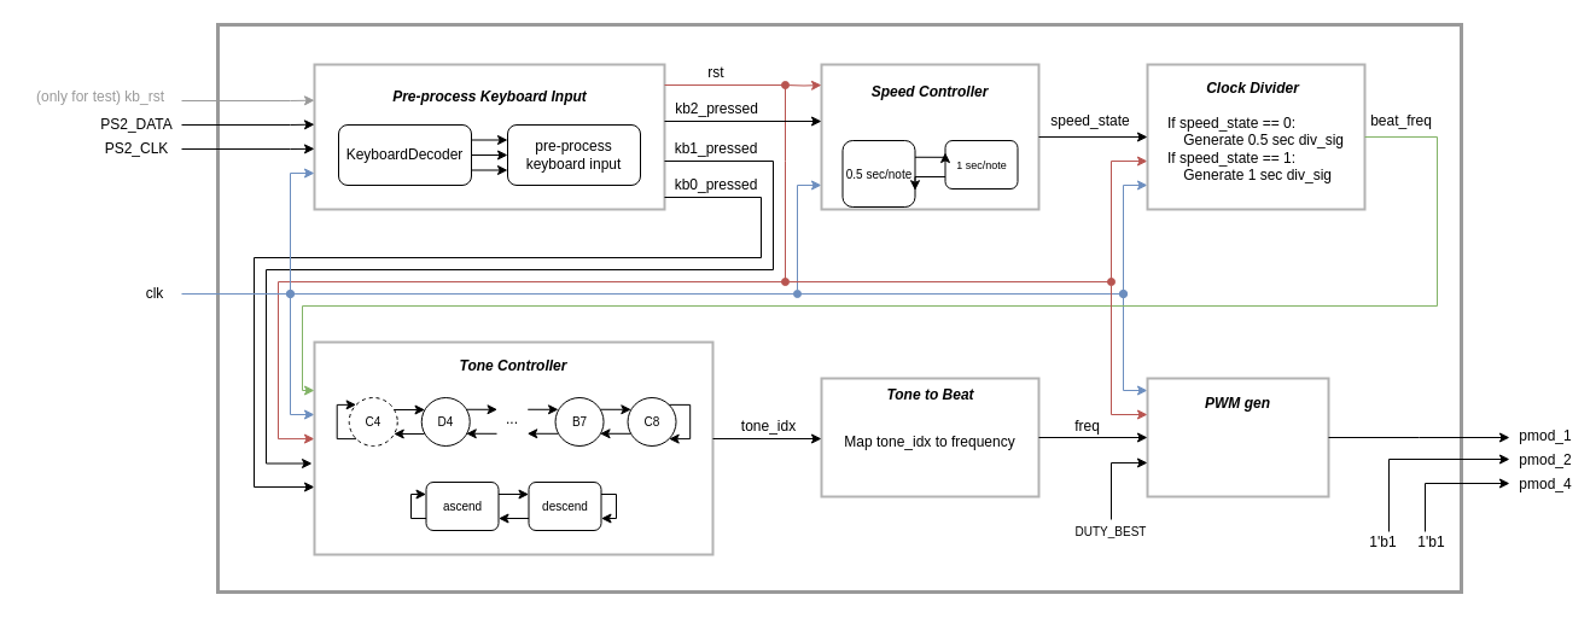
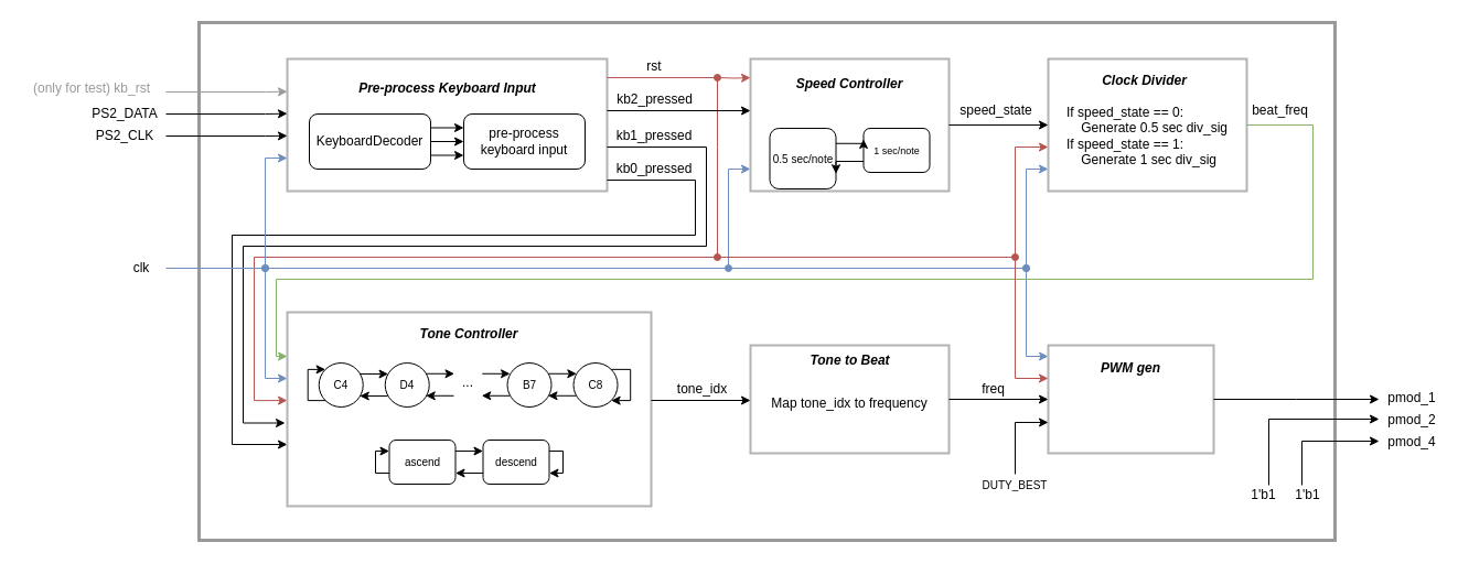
- <mxCell id="56" value="&lt;font style=&quot;font-size: 10px&quot;&gt;C4&lt;/font&gt;" style="ellipse;whiteSpace=wrap;html=1;aspect=fixed;rounded=1;strokeColor=#000000;strokeWidth=1;gradientColor=none;dashed=1;" parent="53" vertex="1"><mxGeometry x="28.74" y="46" width="40" height="40" as="geometry" /></mxCell>
+ <mxCell id="56" value="&lt;font style=&quot;font-size: 10px&quot;&gt;C4&lt;/font&gt;" style="ellipse;whiteSpace=wrap;html=1;aspect=fixed;rounded=1;strokeColor=#000000;strokeWidth=1;gradientColor=none;" parent="53" vertex="1"><mxGeometry x="28.74" y="46" width="40" height="40" as="geometry" /></mxCell>
